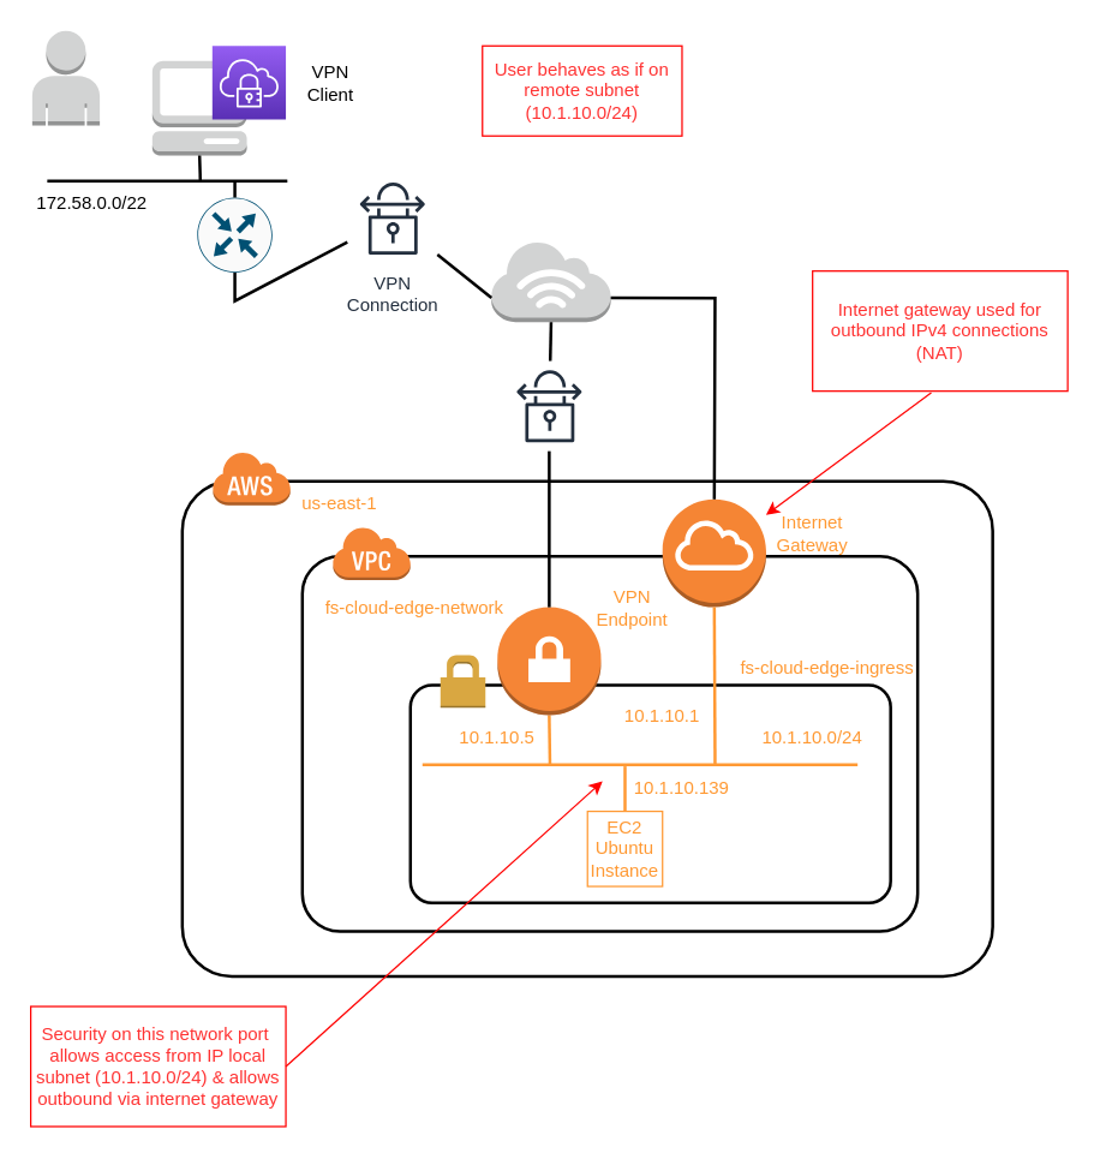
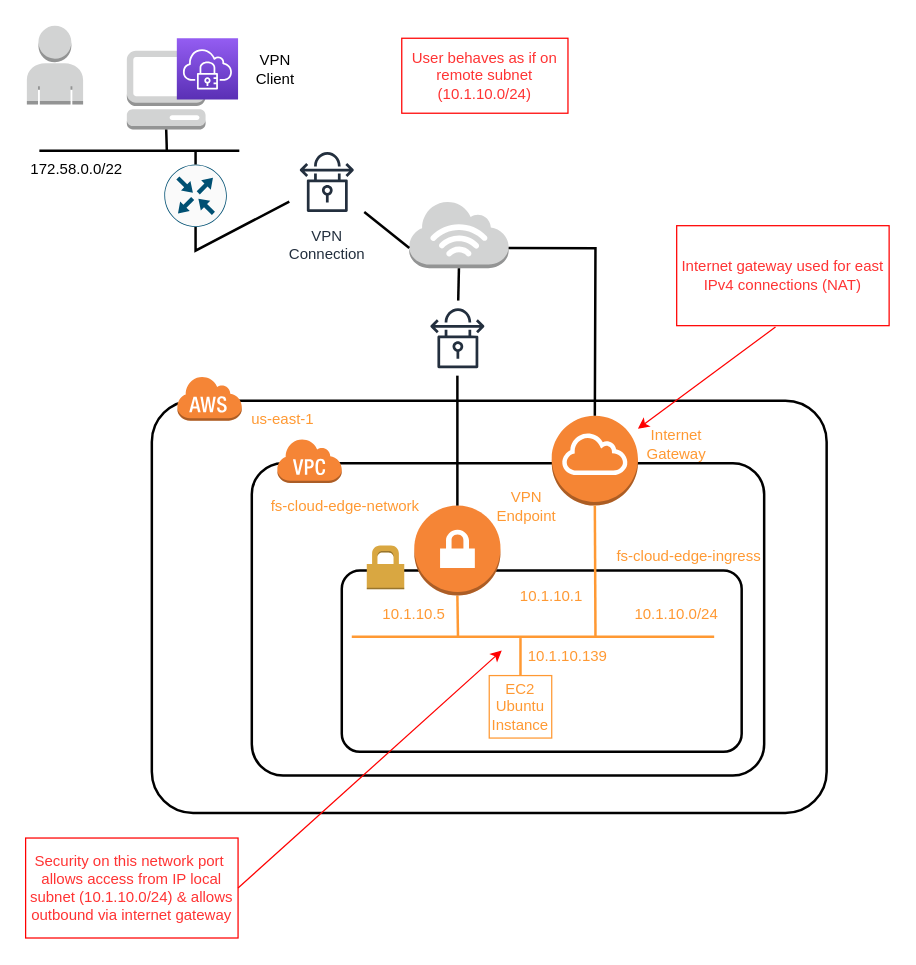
- <mxCell id="48" value="Internet gateway used for outbound IPv4 connections (NAT)" style="rounded=0;whiteSpace=wrap;html=1;fontColor=#FF3333;strokeColor=#FF0000;" vertex="1" parent="44"><mxGeometry x="541" y="180" width="170" height="80" as="geometry" /></mxCell>
+ <mxCell id="48" value="Internet gateway used for east IPv4 connections (NAT)" style="rounded=0;whiteSpace=wrap;html=1;fontColor=#FF3333;strokeColor=#FF0000;" vertex="1" parent="44"><mxGeometry x="541" y="180" width="170" height="80" as="geometry" /></mxCell>
